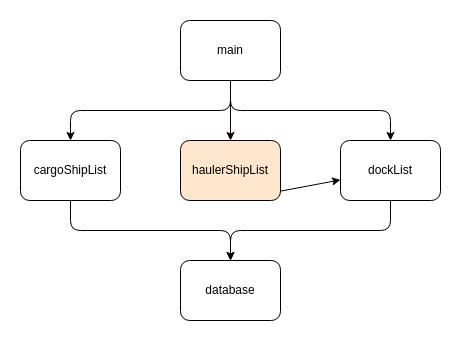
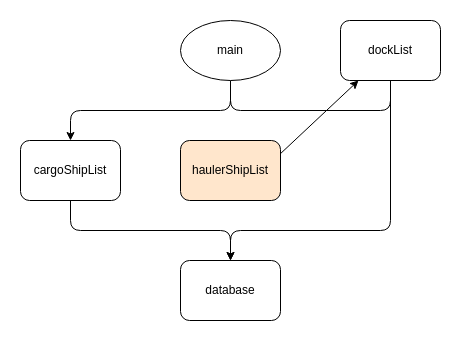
- <mxCell id="5" value="main" style="rounded=1;whiteSpace=wrap;html=1;" vertex="1" parent="1"><mxGeometry x="180" y="20" width="100" height="60" as="geometry" /></mxCell>
+ <mxCell id="5" value="main" style="ellipse;whiteSpace=wrap;html=1;" vertex="1" parent="1"><mxGeometry x="180" y="20" width="100" height="60" as="geometry" /></mxCell>
- <mxCell id="2" style="edgeStyle=none;html=1;exitX=0.5;exitY=1;exitDx=0;exitDy=0;entryX=0.5;entryY=0;entryDx=0;entryDy=0;" edge="1" parent="1" source="5" target="7"><mxGeometry relative="1" as="geometry" /></mxCell>
- <mxCell id="9" value="dockList" style="rounded=1;whiteSpace=wrap;html=1;" vertex="1" parent="1"><mxGeometry x="340" y="140" width="100" height="60" as="geometry" /></mxCell>
+ <mxCell id="9" value="dockList" style="rounded=1;whiteSpace=wrap;html=1;" vertex="1" parent="1"><mxGeometry x="340" y="20" width="100" height="60" as="geometry" /></mxCell>
